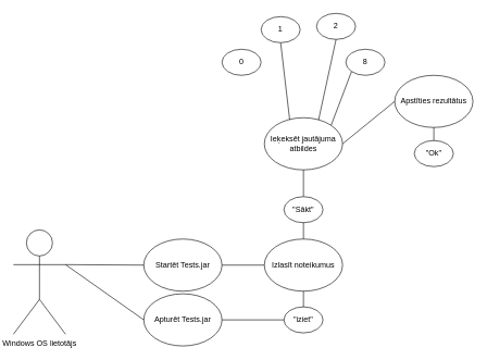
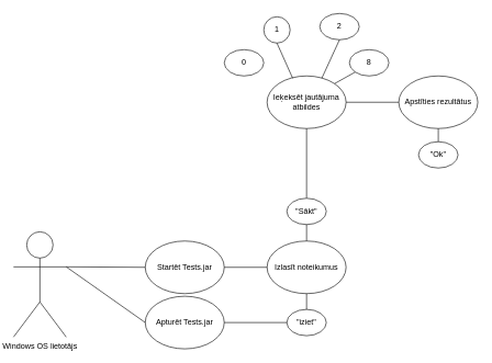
- <mxCell id="7" value="1" style="ellipse;whiteSpace=wrap;html=1;" parent="1" vertex="1"><mxGeometry x="400" y="25" width="60" height="40" as="geometry" /></mxCell>
+ <mxCell id="7" value="1" style="ellipse;whiteSpace=wrap;html=1;" parent="1" vertex="1"><mxGeometry x="400" y="25" width="40" height="40" as="geometry" /></mxCell>
- <mxCell id="5" value="Ieķeksēt jautājuma atbildes" style="ellipse;whiteSpace=wrap;html=1;" parent="1" vertex="1"><mxGeometry x="405" y="180" width="120" height="80" as="geometry" /></mxCell>
+ <mxCell id="5" value="Ieķeksēt jautājuma atbildes" style="ellipse;whiteSpace=wrap;html=1;" parent="1" vertex="1"><mxGeometry x="405" y="115" width="120" height="80" as="geometry" /></mxCell>
